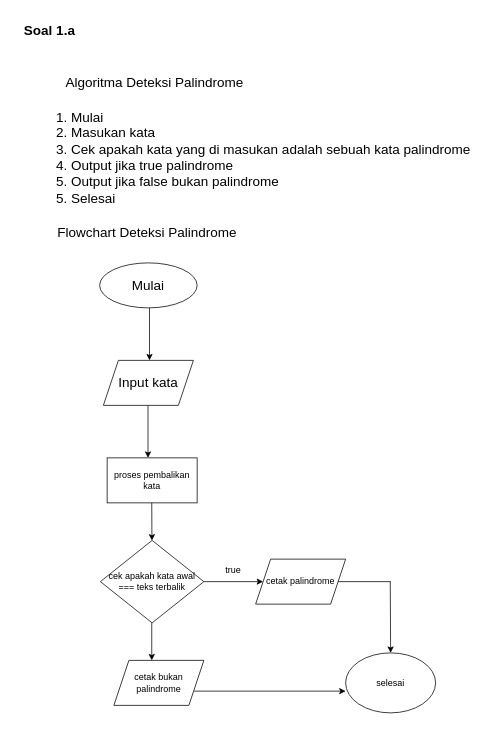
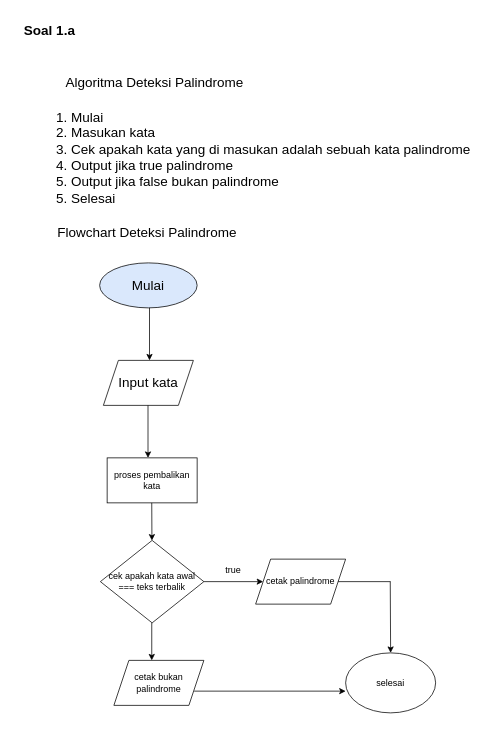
- <mxCell id="4" value="Mulai" style="ellipse;whiteSpace=wrap;html=1;fontSize=18;" parent="1" vertex="1"><mxGeometry x="132" y="350" width="130" height="60" as="geometry" /></mxCell>
+ <mxCell id="4" value="Mulai" style="ellipse;whiteSpace=wrap;html=1;fontSize=18;fillColor=#dae8fc;" parent="1" vertex="1"><mxGeometry x="132" y="350" width="130" height="60" as="geometry" /></mxCell>
